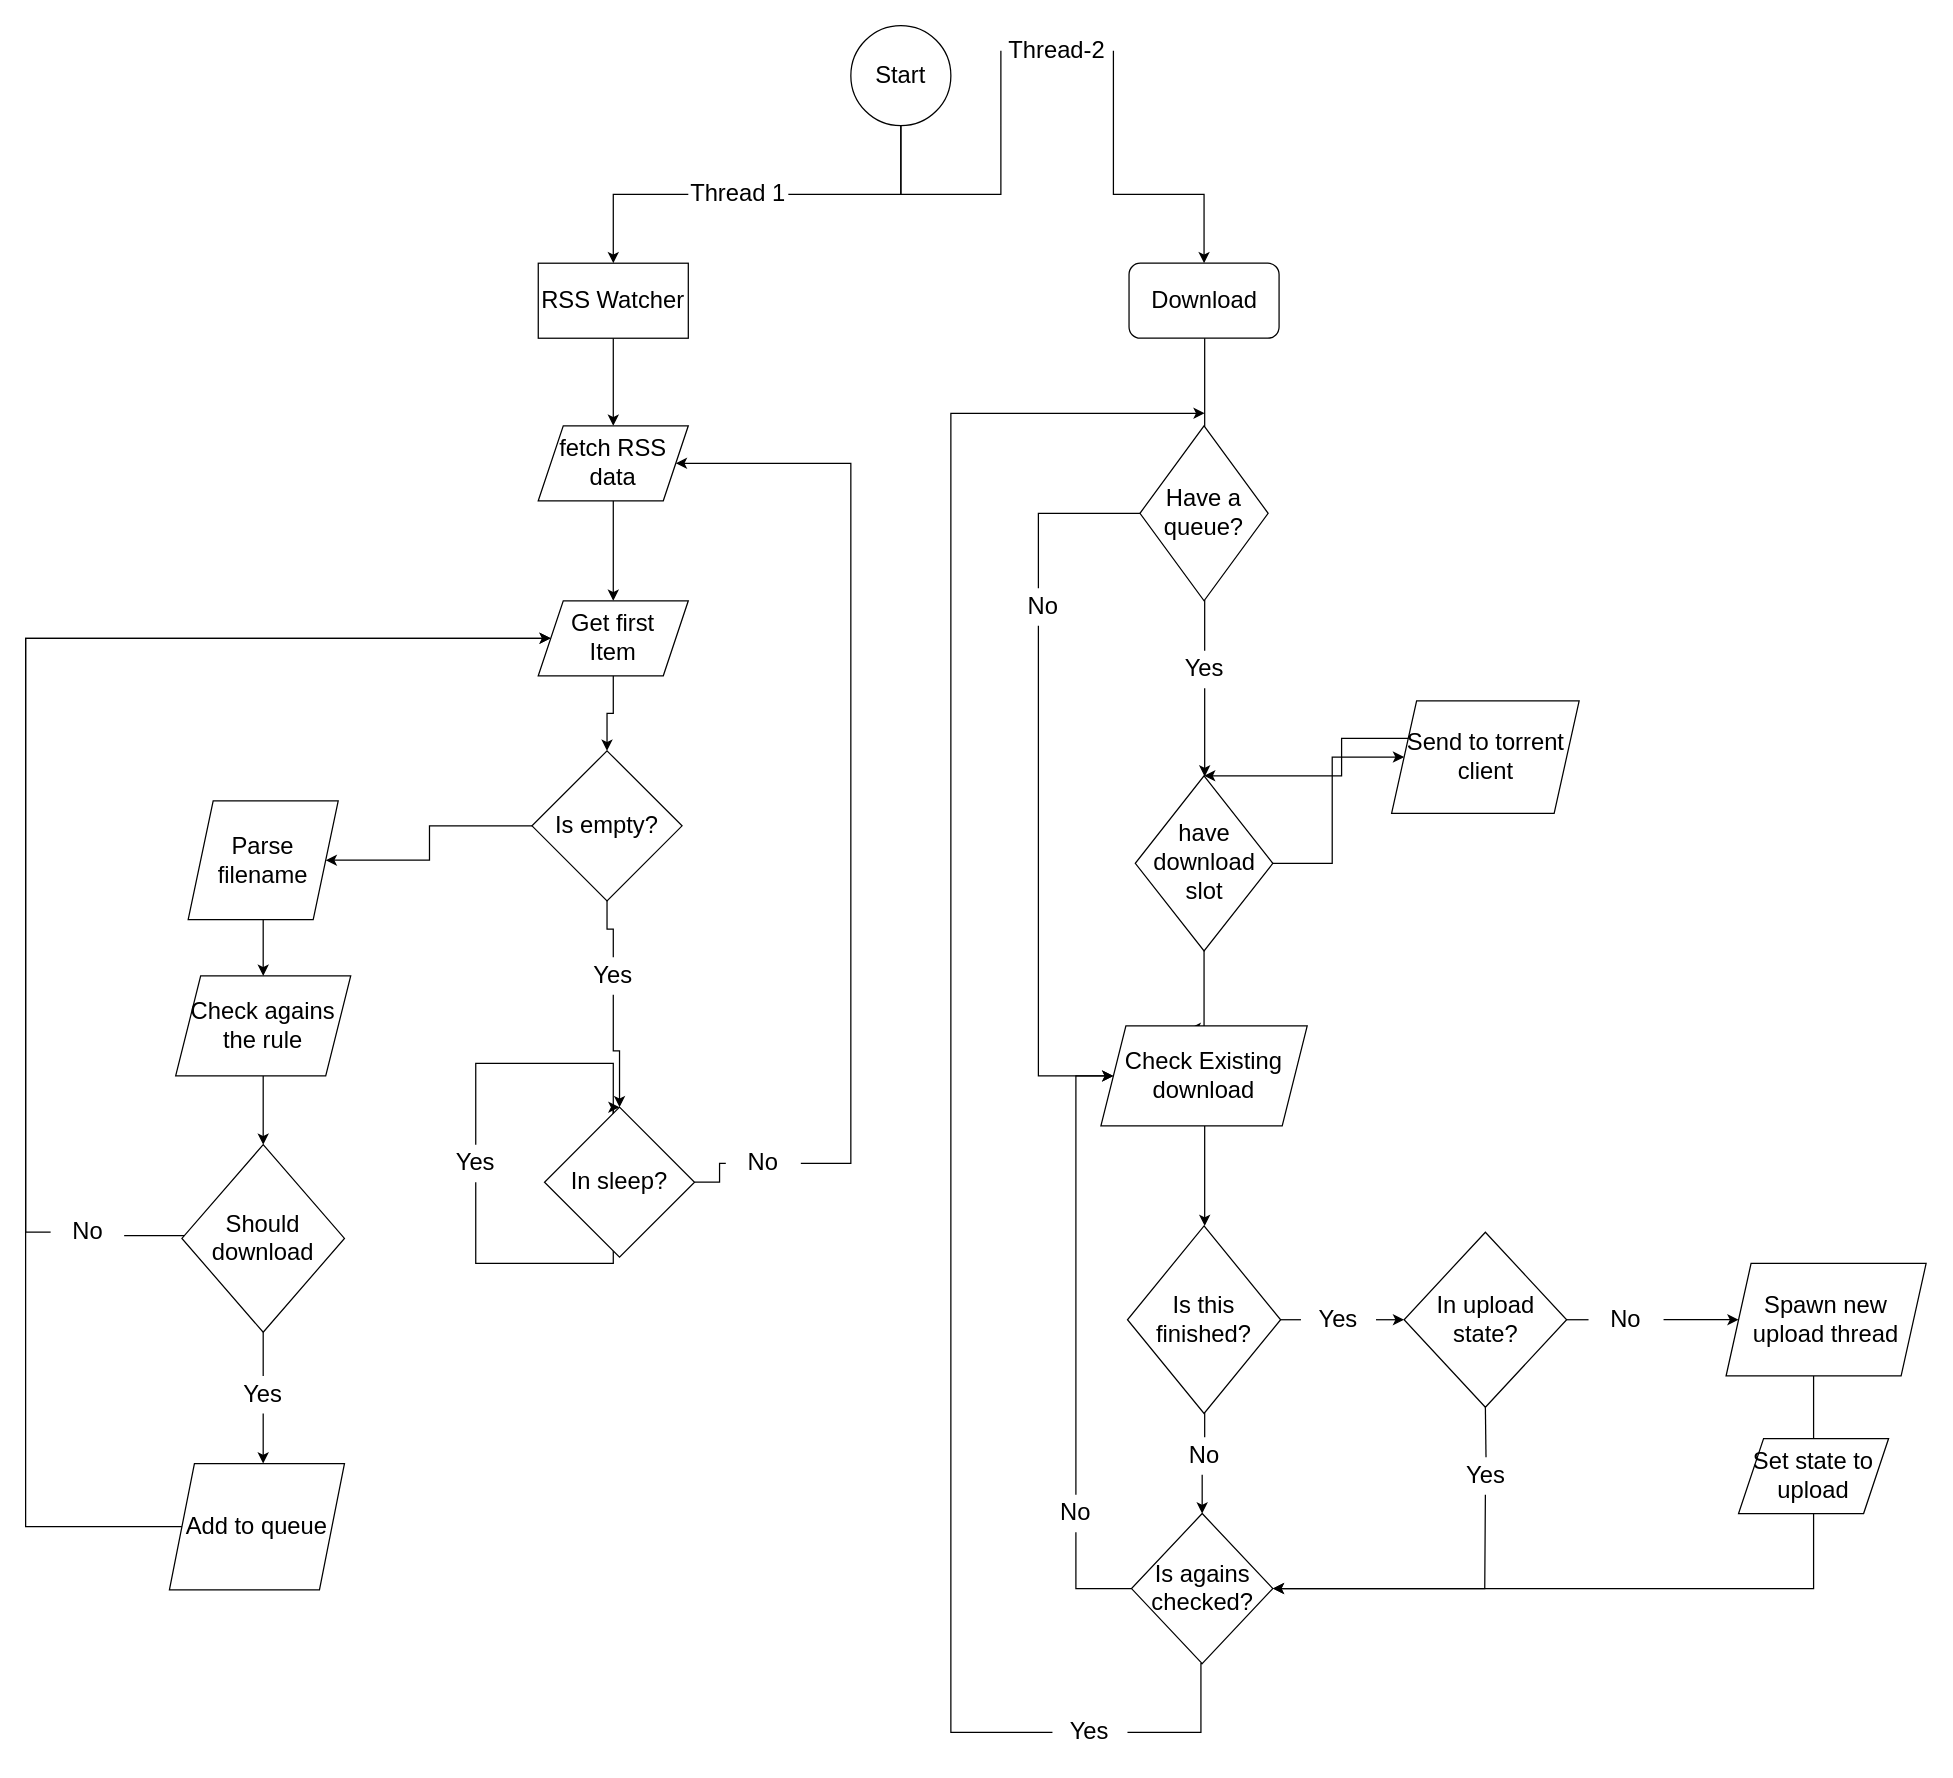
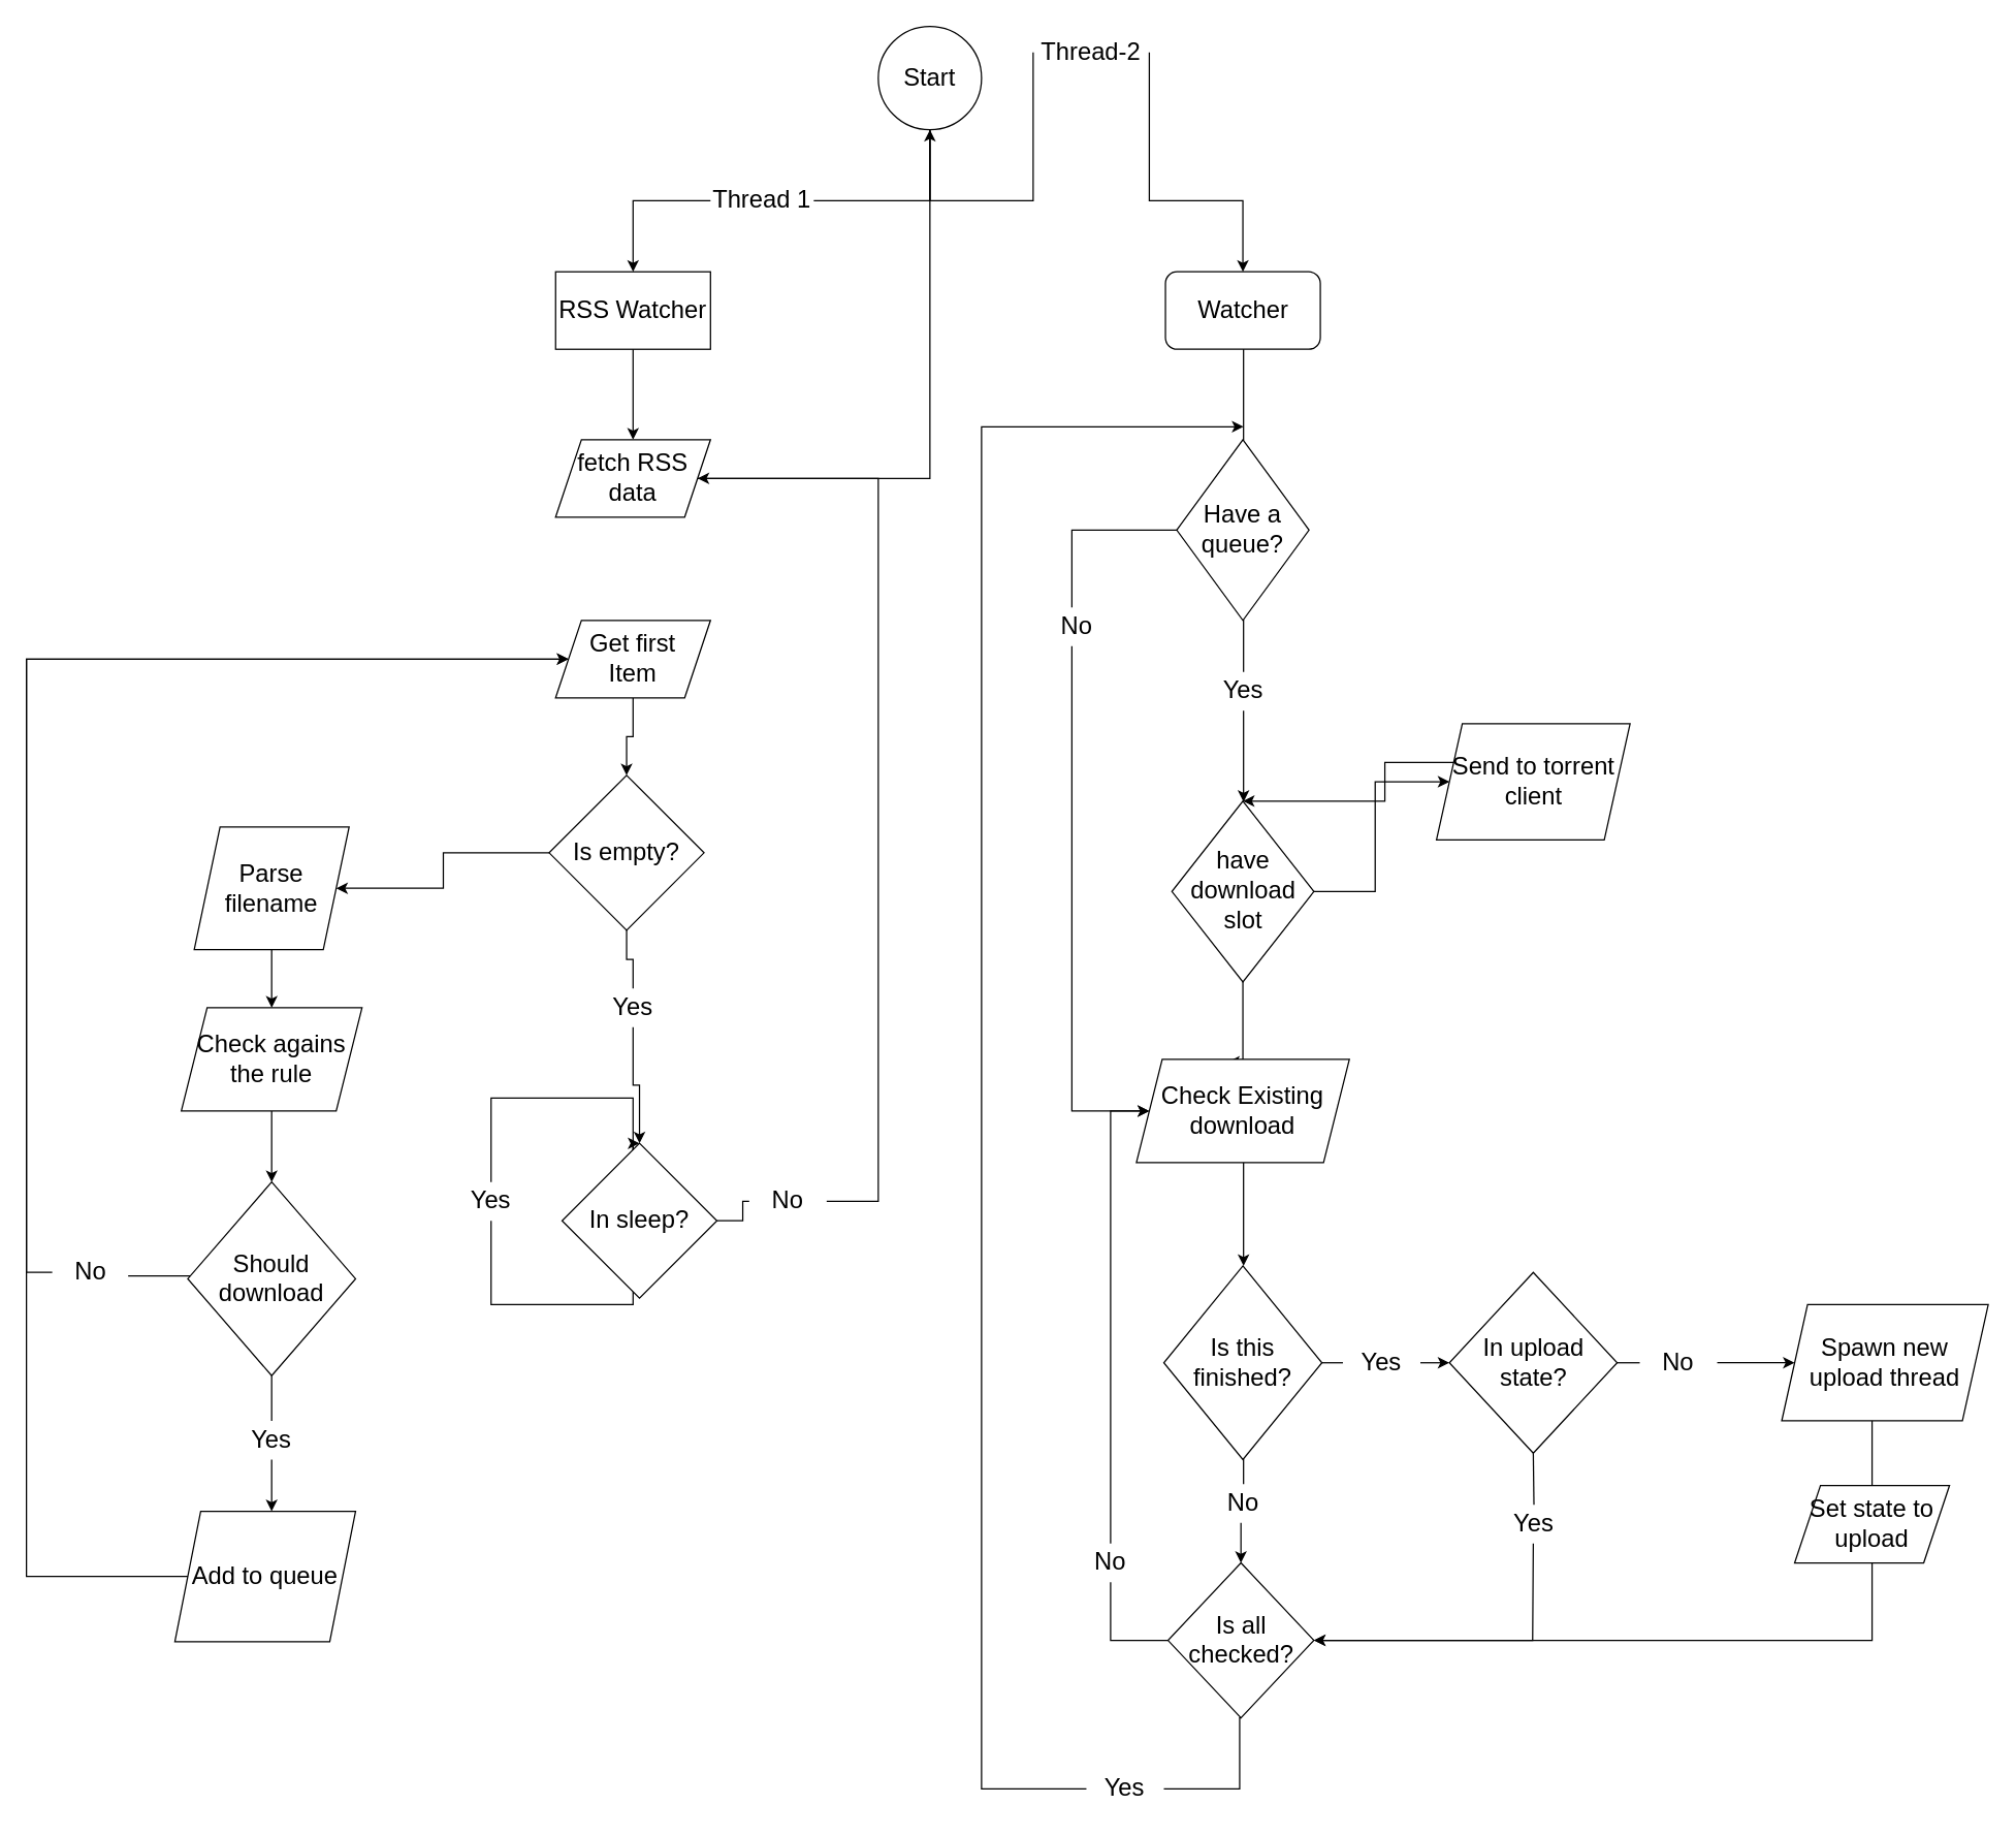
- <mxCell id="8" value="Download" style="rounded=1;whiteSpace=wrap;html=1;fontSize=19;" vertex="1" parent="1"><mxGeometry x="902.5" y="210" width="120" height="60" as="geometry" /></mxCell>
+ <mxCell id="8" value="Watcher" style="rounded=1;whiteSpace=wrap;html=1;fontSize=19;" vertex="1" parent="1"><mxGeometry x="902.5" y="210" width="120" height="60" as="geometry" /></mxCell>
- <mxCell id="9" style="edgeStyle=orthogonalEdgeStyle;rounded=0;orthogonalLoop=1;jettySize=auto;html=1;entryX=0.5;entryY=0;entryDx=0;entryDy=0;fontSize=19;" edge="1" parent="1" source="10" target="12"><mxGeometry relative="1" as="geometry" /></mxCell>
+ <mxCell id="9" style="edgeStyle=orthogonalEdgeStyle;rounded=0;orthogonalLoop=1;jettySize=auto;html=1;fontSize=19;" edge="1" parent="1" source="10" target="4"><mxGeometry relative="1" as="geometry" /></mxCell>
- <mxCell id="57" value="Is agains checked?" style="rhombus;whiteSpace=wrap;html=1;fontSize=19;" vertex="1" parent="1"><mxGeometry x="904.5" y="1210" width="113" height="120" as="geometry" /></mxCell>
+ <mxCell id="57" value="Is all checked?" style="rhombus;whiteSpace=wrap;html=1;fontSize=19;" vertex="1" parent="1"><mxGeometry x="904.5" y="1210" width="113" height="120" as="geometry" /></mxCell>
